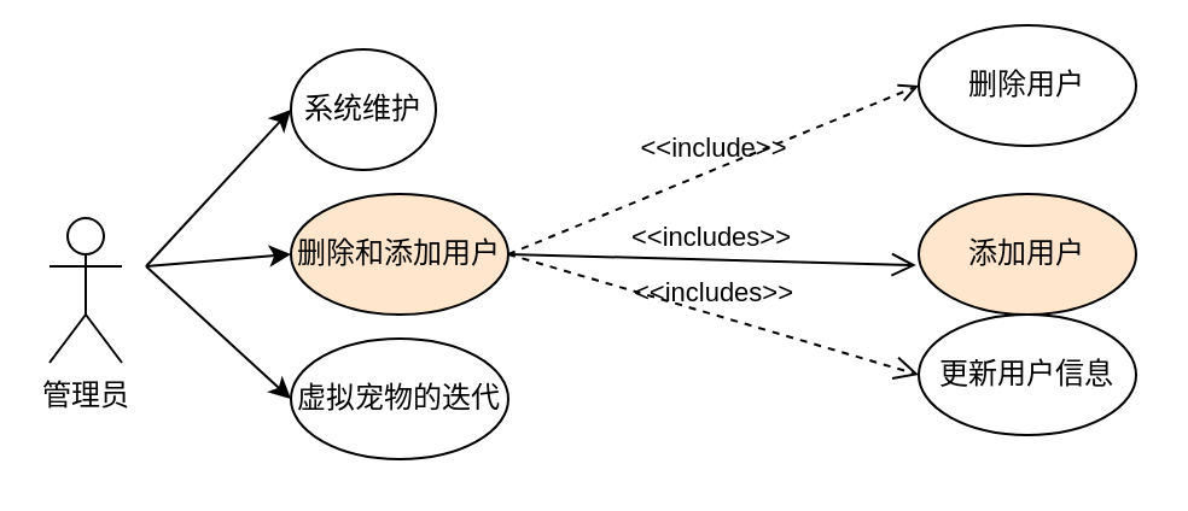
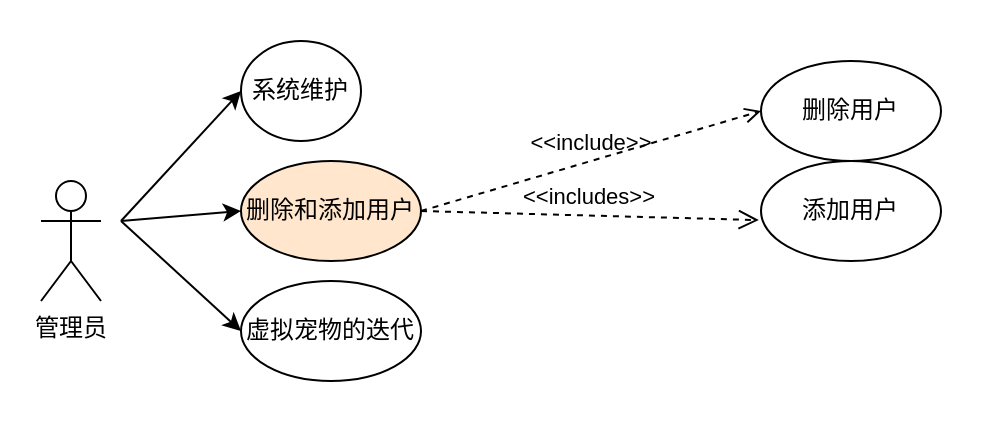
- <mxCell id="8" value="删除用户" style="ellipse;whiteSpace=wrap;html=1;rounded=0;" vertex="1" parent="1"><mxGeometry x="380" y="10" width="90" height="50" as="geometry" /></mxCell>
+ <mxCell id="8" value="删除用户" style="ellipse;whiteSpace=wrap;html=1;rounded=0;" vertex="1" parent="1"><mxGeometry x="380" y="30" width="90" height="50" as="geometry" /></mxCell>
- <mxCell id="9" value="添加用户" style="ellipse;whiteSpace=wrap;html=1;rounded=0;fillColor=#ffe6cc;" vertex="1" parent="1"><mxGeometry x="380" y="80" width="90" height="50" as="geometry" /></mxCell>
+ <mxCell id="9" value="添加用户" style="ellipse;whiteSpace=wrap;html=1;rounded=0;" vertex="1" parent="1"><mxGeometry x="380" y="80" width="90" height="50" as="geometry" /></mxCell>
- <mxCell id="13" value="&amp;lt;&amp;lt;includes&amp;gt;&amp;gt;" style="endArrow=open;startArrow=none;endFill=0;startFill=0;endSize=8;html=1;verticalAlign=bottom;dashed=0;labelBackgroundColor=none;rounded=0;entryX=-0.012;entryY=0.591;entryDx=0;entryDy=0;exitX=1;exitY=0.5;exitDx=0;exitDy=0;entryPerimeter=0;" edge="1" parent="1" source="5" target="9"><mxGeometry width="160" relative="1" as="geometry"><mxPoint x="260" y="155" as="sourcePoint" /><mxPoint x="430" y="205" as="targetPoint" /></mxGeometry></mxCell>
+ <mxCell id="13" value="&amp;lt;&amp;lt;includes&amp;gt;&amp;gt;" style="endArrow=open;startArrow=none;endFill=0;startFill=0;endSize=8;html=1;verticalAlign=bottom;dashed=1;labelBackgroundColor=none;rounded=0;entryX=-0.012;entryY=0.591;entryDx=0;entryDy=0;exitX=1;exitY=0.5;exitDx=0;exitDy=0;entryPerimeter=0;" edge="1" parent="1" source="5" target="9"><mxGeometry width="160" relative="1" as="geometry"><mxPoint x="260" y="155" as="sourcePoint" /><mxPoint x="430" y="205" as="targetPoint" /></mxGeometry></mxCell>
- <mxCell id="14" value="&amp;lt;&amp;lt;includes&amp;gt;&amp;gt;" style="endArrow=open;startArrow=none;endFill=0;startFill=0;endSize=8;html=1;verticalAlign=bottom;dashed=1;labelBackgroundColor=none;rounded=0;entryX=0;entryY=0.5;entryDx=0;entryDy=0;exitX=1;exitY=0.5;exitDx=0;exitDy=0;" edge="1" parent="1" source="5" target="10"><mxGeometry width="160" relative="1" as="geometry"><mxPoint x="270" y="165" as="sourcePoint" /><mxPoint x="440" y="215" as="targetPoint" /></mxGeometry></mxCell>
- <mxCell id="10" value="更新用户信息" style="ellipse;whiteSpace=wrap;html=1;rounded=0;" vertex="1" parent="1"><mxGeometry x="380" y="130" width="90" height="50" as="geometry" /></mxCell>
